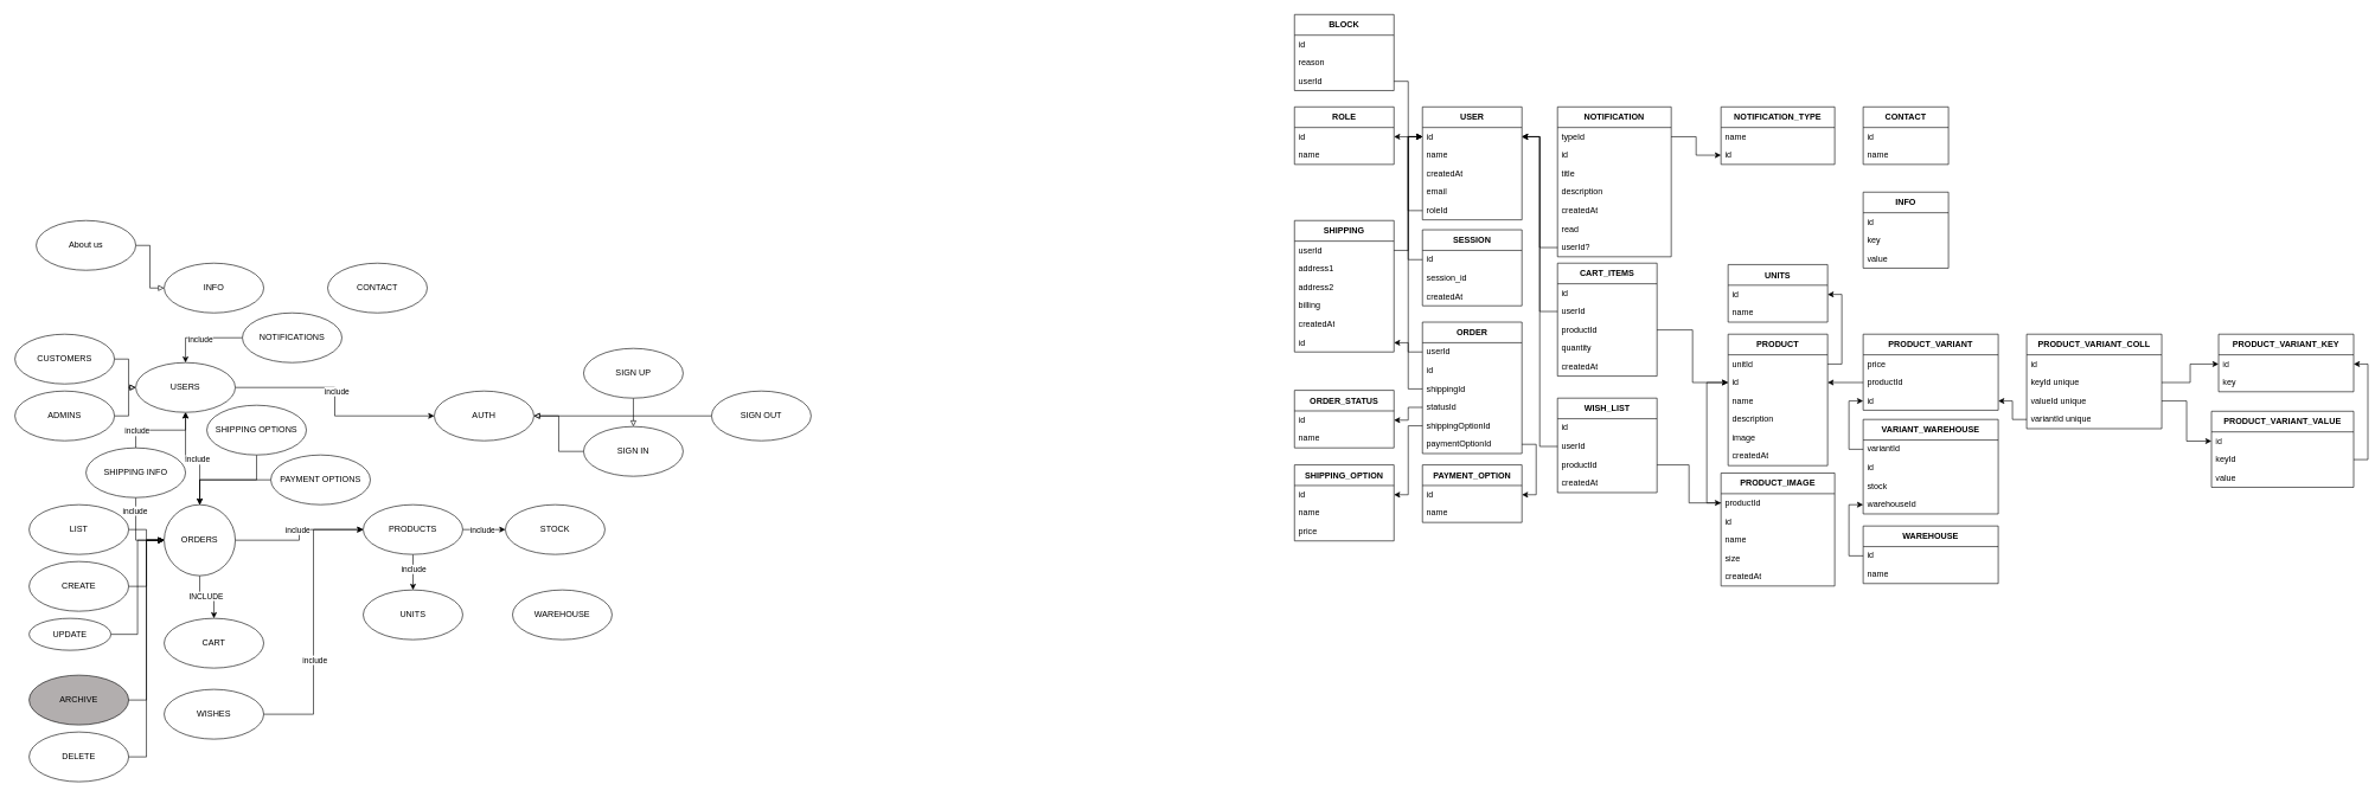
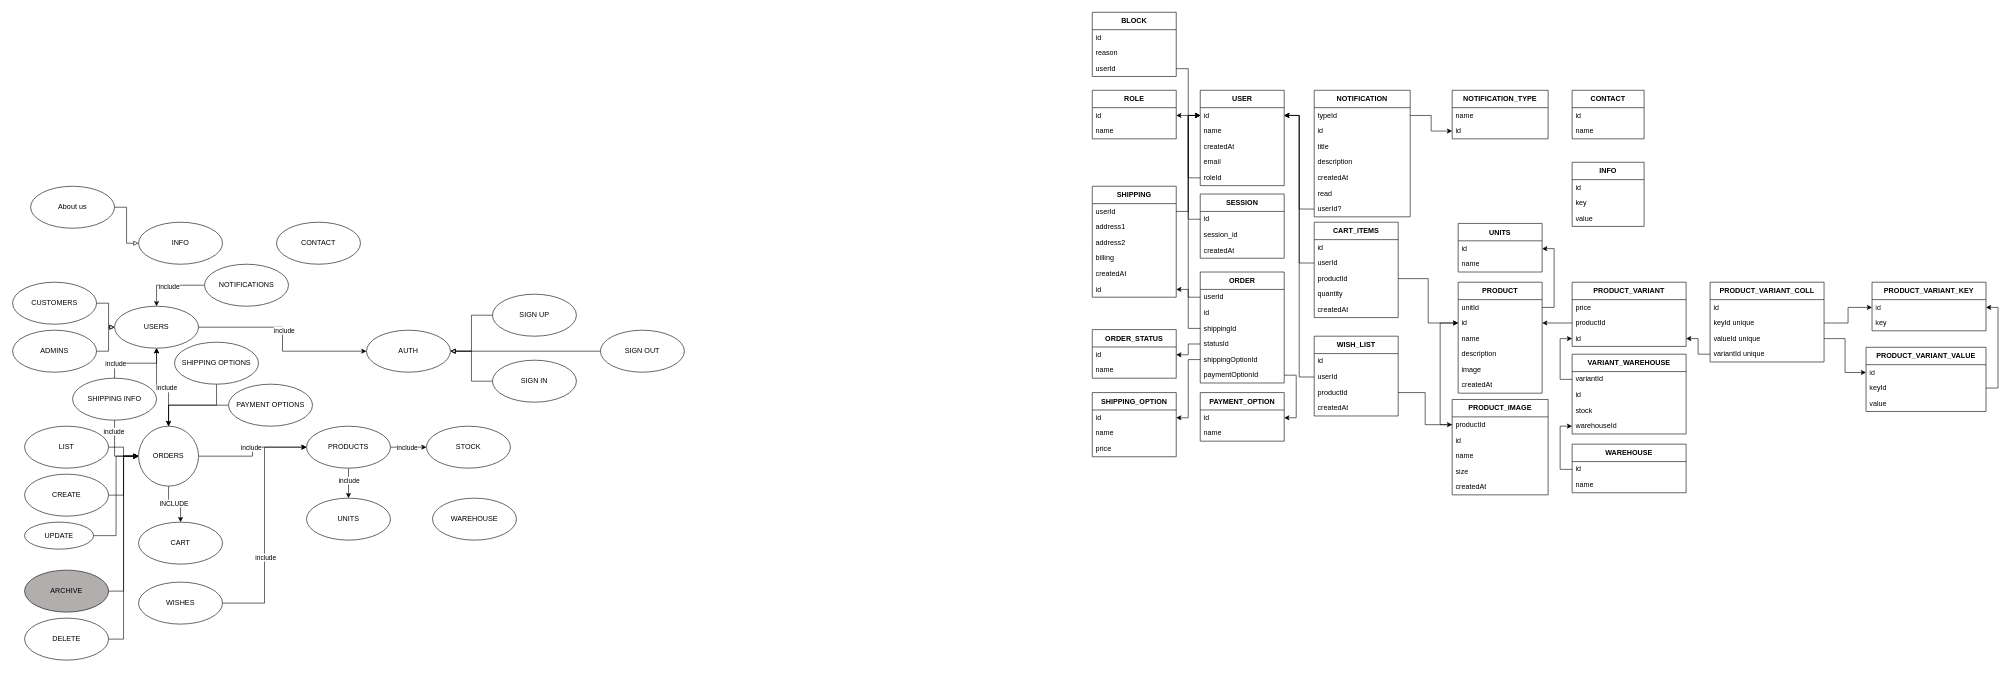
- <mxCell id="3" style="edgeStyle=orthogonalEdgeStyle;rounded=0;orthogonalLoop=1;jettySize=auto;html=1;endArrow=block;endFill=0;" edge="1" parent="1" source="4" target="6"><mxGeometry relative="1" as="geometry" /></mxCell>
+ <mxCell id="3" style="edgeStyle=orthogonalEdgeStyle;rounded=0;orthogonalLoop=1;jettySize=auto;html=1;entryX=1;entryY=0.5;entryDx=0;entryDy=0;endArrow=block;endFill=0;" edge="1" parent="1" source="4" target="2"><mxGeometry relative="1" as="geometry" /></mxCell>
